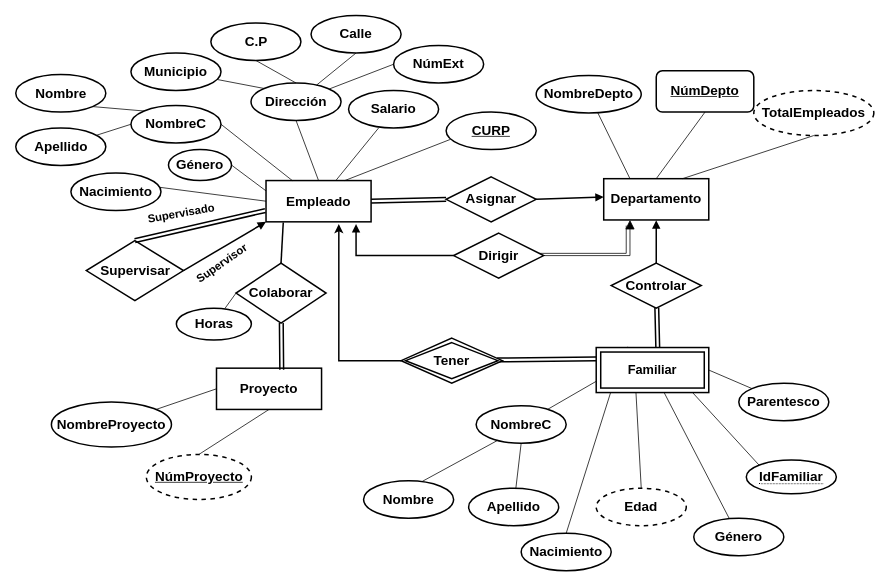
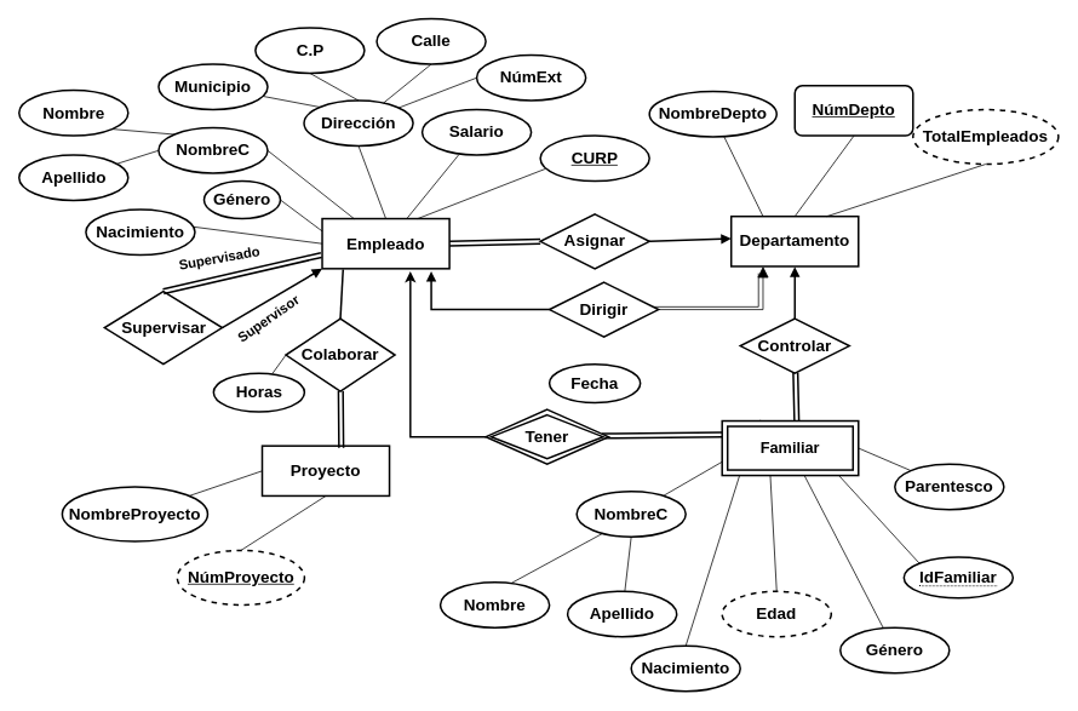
+ <mxCell id="66" value="&lt;b&gt;Fecha&lt;/b&gt;" style="ellipse;whiteSpace=wrap;html=1;align=center;strokeWidth=2;fontSize=18;" parent="1" vertex="1"><mxGeometry x="604" y="400" width="100" height="42.5" as="geometry" /></mxCell>
